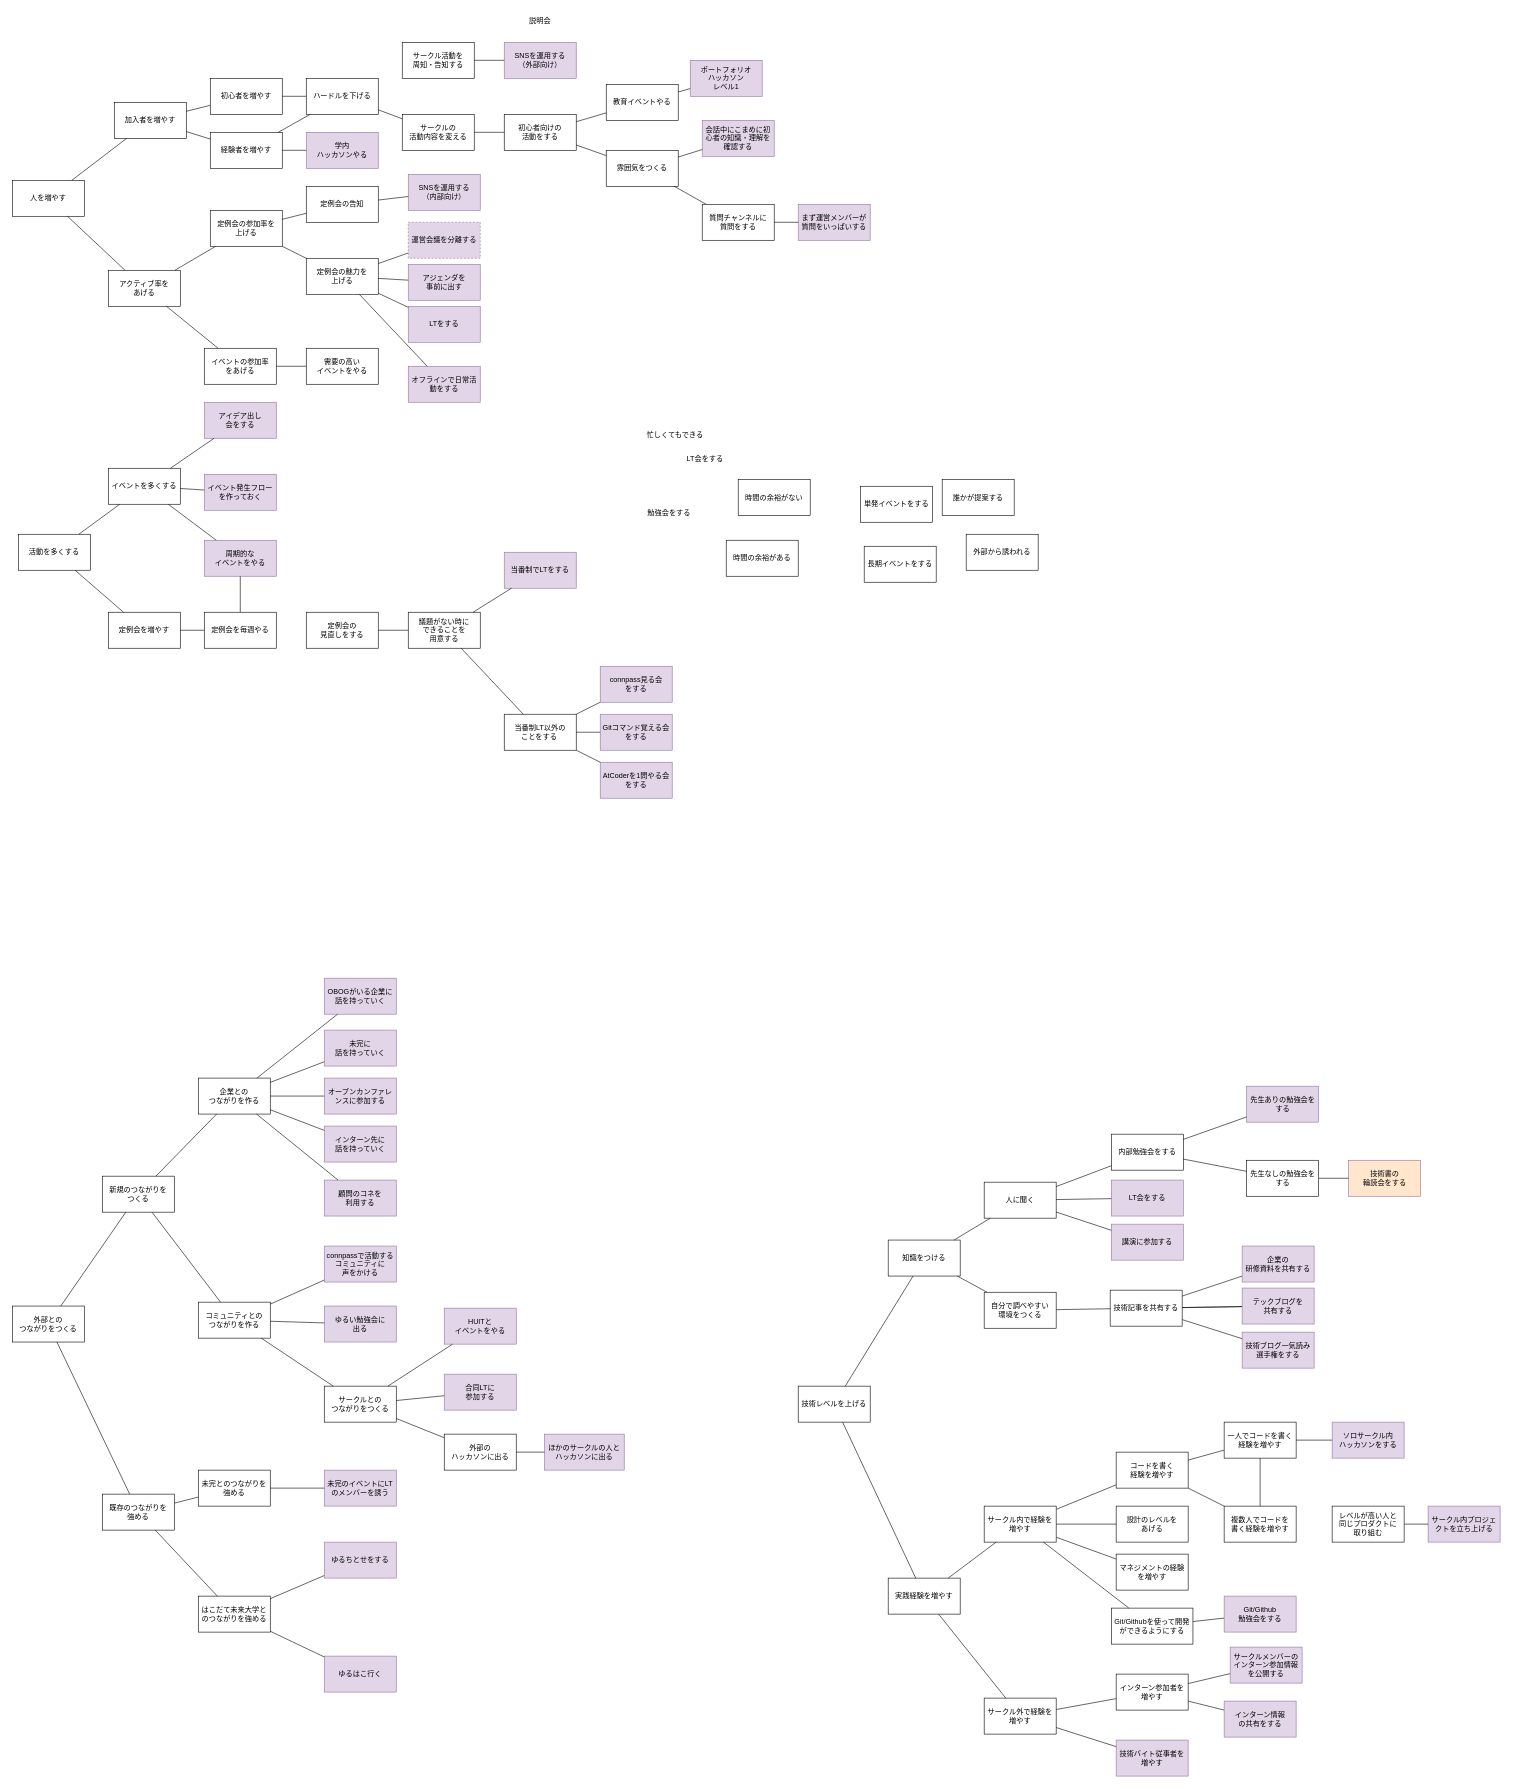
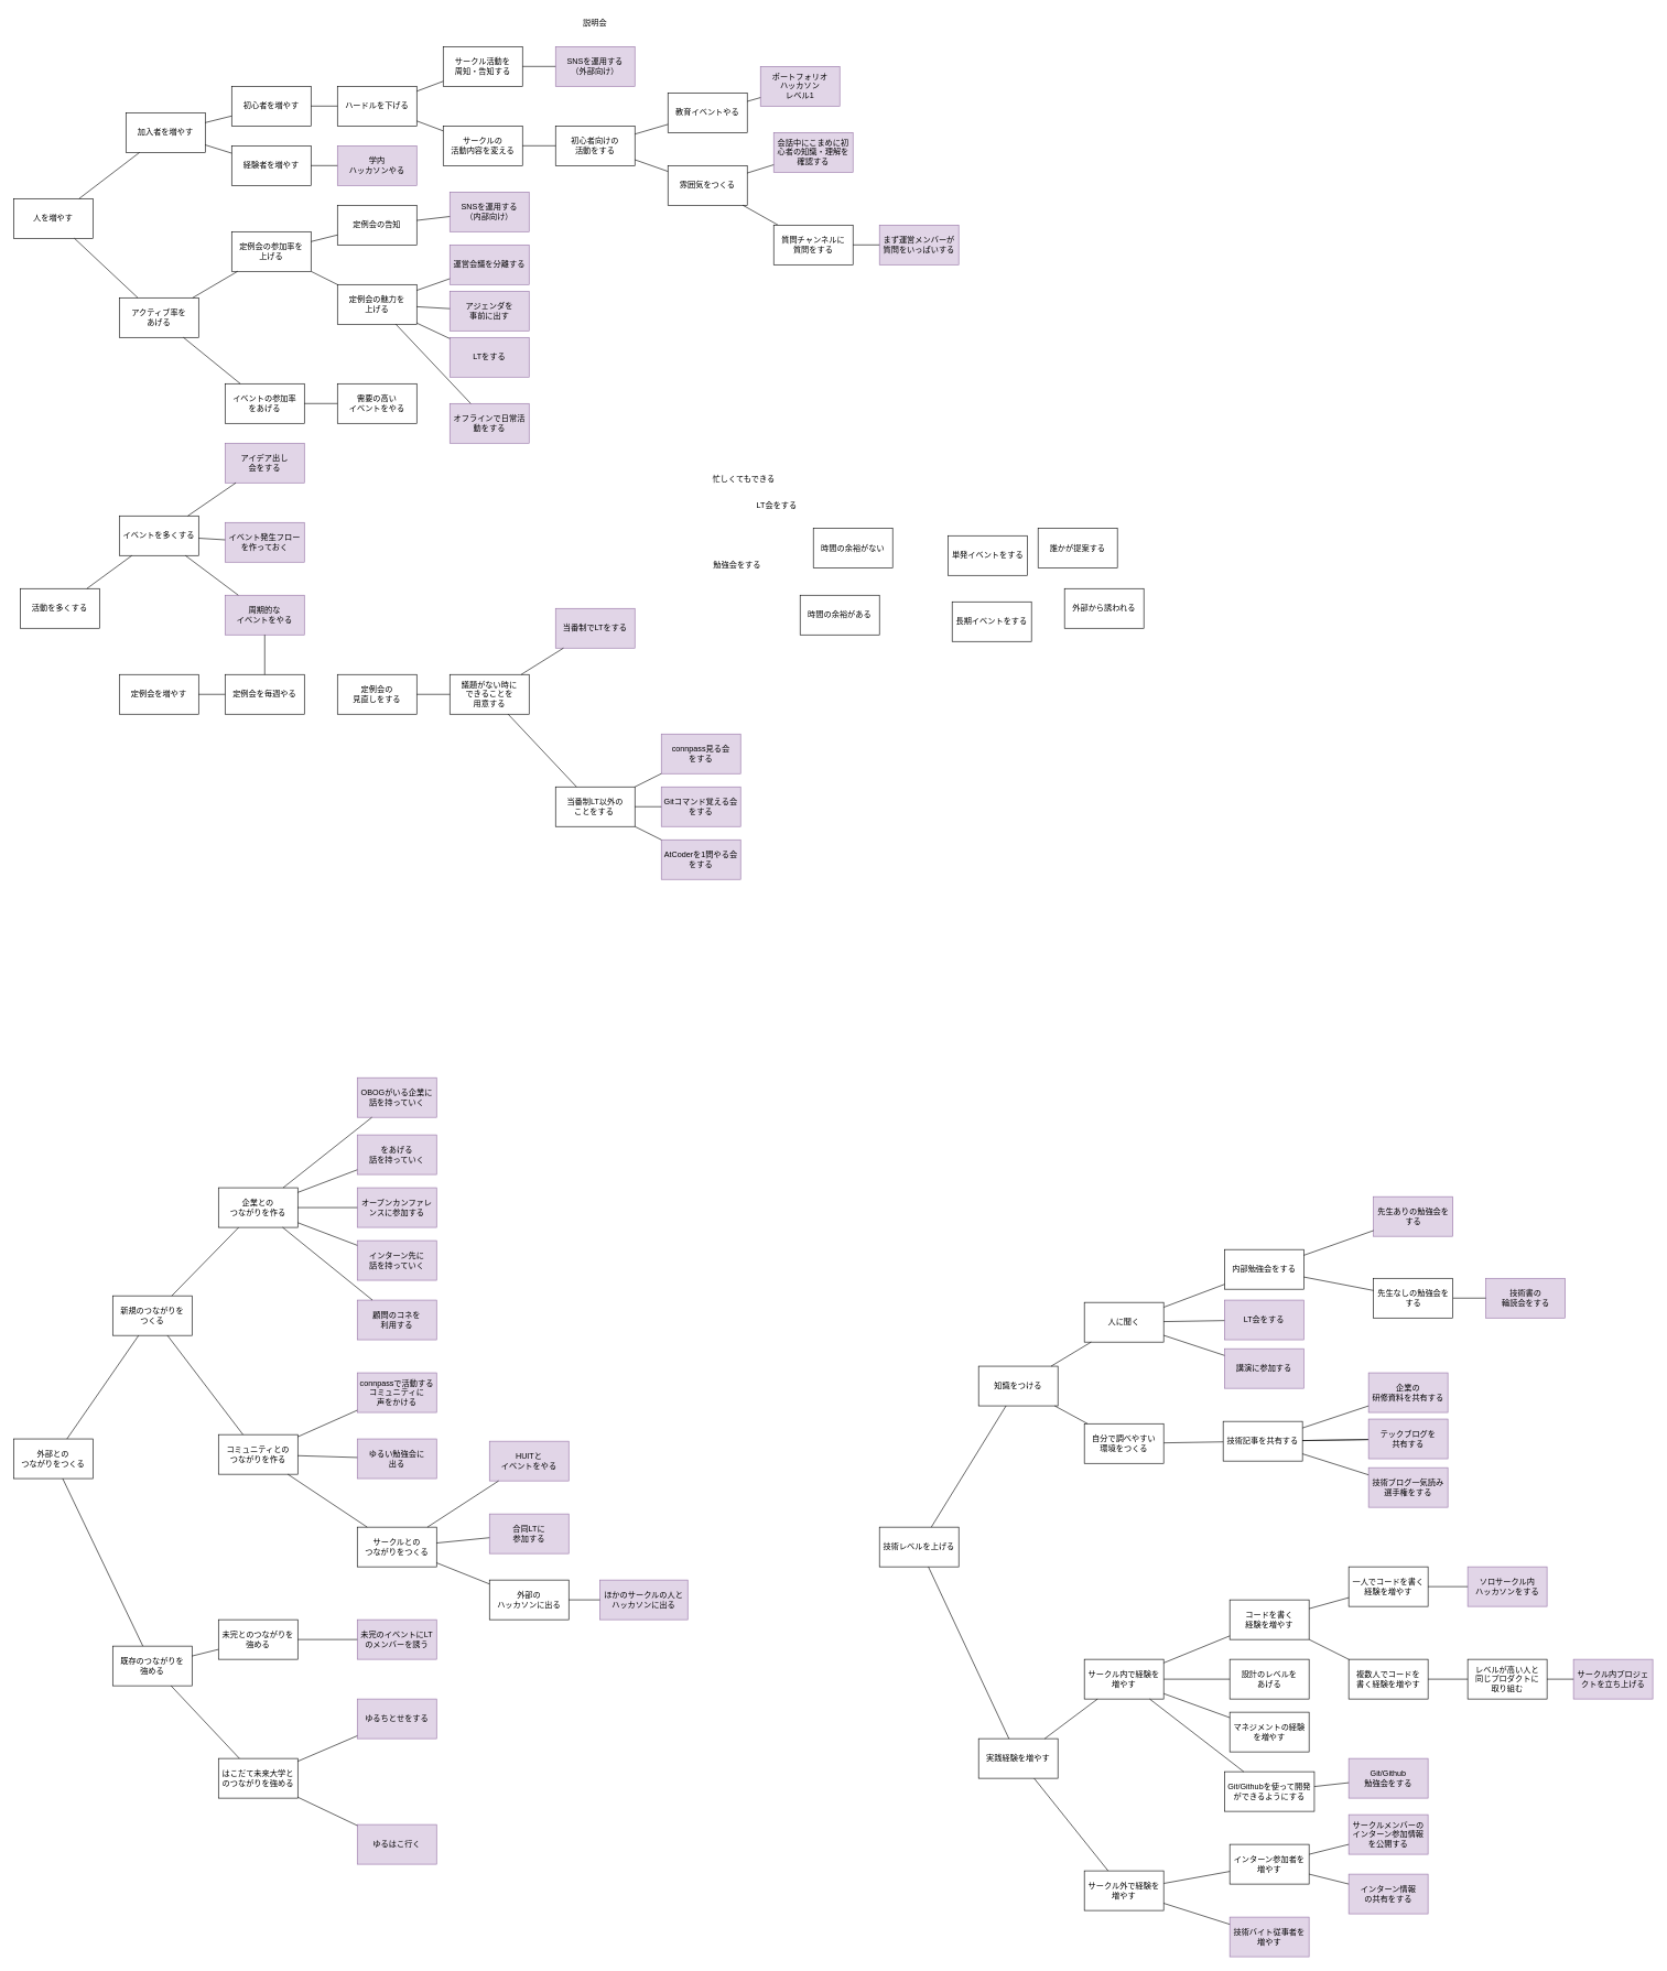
- <mxCell id="52" value="" style="endArrow=none;html=1;rounded=0;" parent="1" source="12" target="6" edge="1"><mxGeometry width="50" height="50" relative="1" as="geometry"><mxPoint x="800" y="81.765" as="sourcePoint" /><mxPoint x="850" y="58.235" as="targetPoint" /></mxGeometry></mxCell>
+ <mxCell id="52" value="" style="endArrow=none;html=1;rounded=0;" parent="1" source="12" target="15" edge="1"><mxGeometry width="50" height="50" relative="1" as="geometry"><mxPoint x="800" y="81.765" as="sourcePoint" /><mxPoint x="850" y="58.235" as="targetPoint" /></mxGeometry></mxCell>
- <mxCell id="38" value="運営会議を分離する" style="rounded=0;whiteSpace=wrap;html=1;fillColor=#e1d5e7;strokeColor=#9673a6;dashed=1;" parent="1" vertex="1"><mxGeometry x="680" y="370" width="120" height="60" as="geometry" /></mxCell>
+ <mxCell id="38" value="運営会議を分離する" style="rounded=0;whiteSpace=wrap;html=1;fillColor=#e1d5e7;strokeColor=#9673a6;" parent="1" vertex="1"><mxGeometry x="680" y="370" width="120" height="60" as="geometry" /></mxCell>
- <mxCell id="74" value="" style="endArrow=none;html=1;rounded=0;" parent="1" source="56" target="61" edge="1"><mxGeometry width="50" height="50" relative="1" as="geometry"><mxPoint x="90" y="990" as="sourcePoint" /><mxPoint x="140" y="940" as="targetPoint" /></mxGeometry></mxCell>
- <mxCell id="118" value="未完に&lt;br&gt;話を持っていく" style="rounded=0;whiteSpace=wrap;html=1;fillColor=#e1d5e7;strokeColor=#9673a6;" vertex="1" parent="1"><mxGeometry x="540" y="1716.5" width="120" height="60" as="geometry" /></mxCell>
+ <mxCell id="118" value="をあげる&lt;br&gt;話を持っていく" style="rounded=0;whiteSpace=wrap;html=1;fillColor=#e1d5e7;strokeColor=#9673a6;" vertex="1" parent="1"><mxGeometry x="540" y="1716.5" width="120" height="60" as="geometry" /></mxCell>
- <mxCell id="91" value="技術書の&lt;br&gt;輪読会をする" style="rounded=0;whiteSpace=wrap;html=1;fillColor=#ffe6cc;strokeColor=#9673a6;" parent="1" vertex="1"><mxGeometry x="2247.52" y="1933.5" width="120" height="60" as="geometry" /></mxCell>
+ <mxCell id="91" value="技術書の&lt;br&gt;輪読会をする" style="rounded=0;whiteSpace=wrap;html=1;fillColor=#e1d5e7;strokeColor=#9673a6;" parent="1" vertex="1"><mxGeometry x="2247.52" y="1933.5" width="120" height="60" as="geometry" /></mxCell>
- <mxCell id="167" value="" style="endArrow=none;html=1;rounded=0;" edge="1" parent="1" source="150" target="149"><mxGeometry width="50" height="50" relative="1" as="geometry"><mxPoint x="2080" y="2684.5" as="sourcePoint" /><mxPoint x="2130" y="2634.5" as="targetPoint" /></mxGeometry></mxCell>
+ <mxCell id="167" value="" style="endArrow=none;html=1;rounded=0;" edge="1" parent="1" source="150" target="146"><mxGeometry width="50" height="50" relative="1" as="geometry"><mxPoint x="2080" y="2684.5" as="sourcePoint" /><mxPoint x="2130" y="2634.5" as="targetPoint" /></mxGeometry></mxCell>
- <mxCell id="176" value="サークルメンバーの&lt;br&gt;インターン参加情報&lt;br&gt;を公開する" style="rounded=0;whiteSpace=wrap;html=1;fillColor=#e1d5e7;strokeColor=#9673a6;" vertex="1" parent="1"><mxGeometry x="2050" y="2745" width="120" height="60" as="geometry" /></mxCell>
+ <mxCell id="176" value="サークルメンバーの&lt;br&gt;インターン参加情報&lt;br&gt;を公開する" style="rounded=0;whiteSpace=wrap;html=1;fillColor=#e1d5e7;strokeColor=#9673a6;" vertex="1" parent="1"><mxGeometry x="2040" y="2745" width="120" height="60" as="geometry" /></mxCell>
